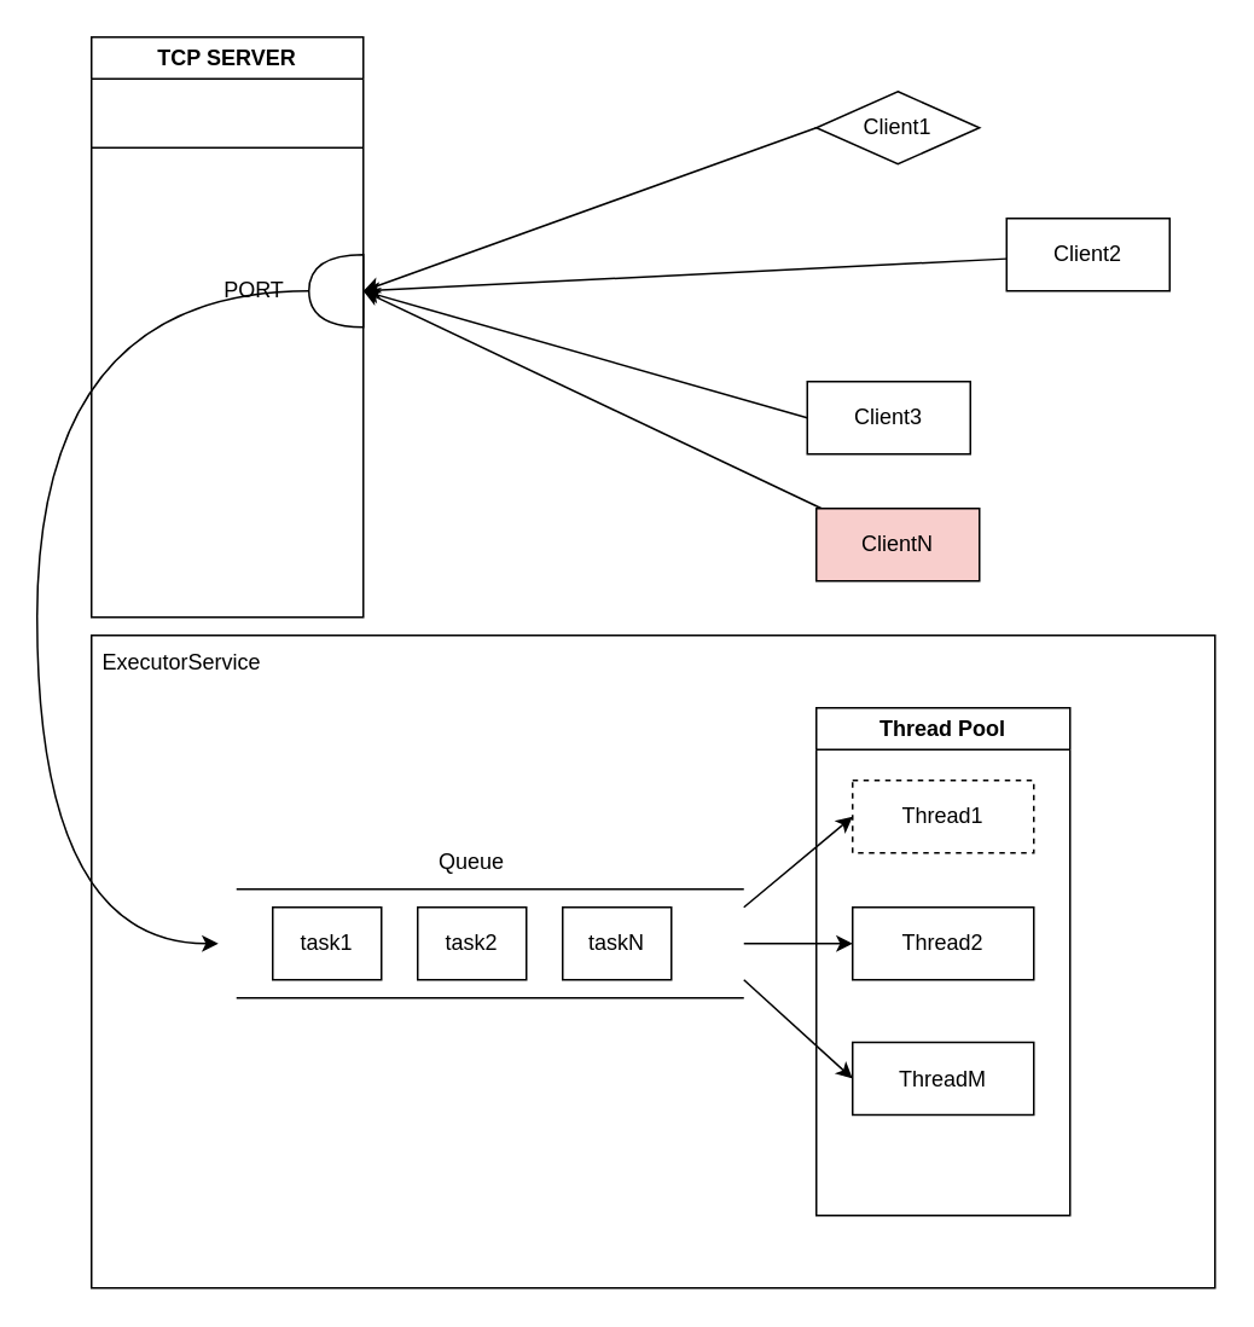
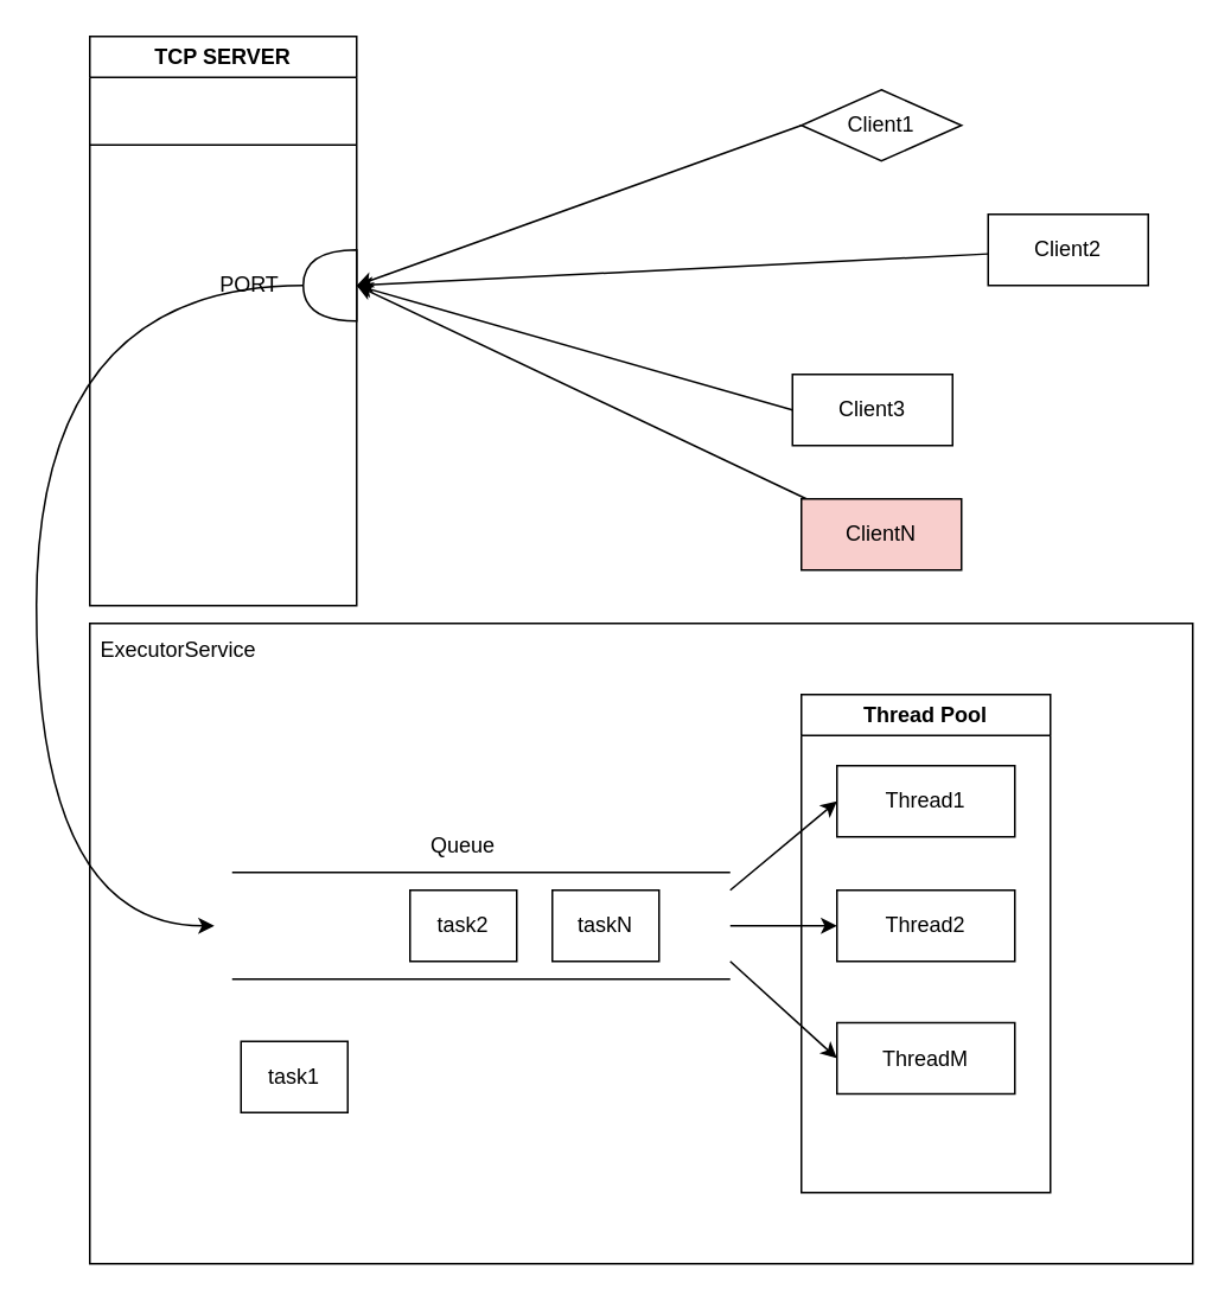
- <mxCell id="23" value="Thread1" style="rounded=0;whiteSpace=wrap;html=1;dashed=1;" vertex="1" parent="22"><mxGeometry x="20" y="40" width="100" height="40" as="geometry" /></mxCell>
+ <mxCell id="23" value="Thread1" style="rounded=0;whiteSpace=wrap;html=1;" vertex="1" parent="22"><mxGeometry x="20" y="40" width="100" height="40" as="geometry" /></mxCell>
- <mxCell id="18" value="task1" style="rounded=0;whiteSpace=wrap;html=1;" vertex="1" parent="1"><mxGeometry x="150" y="500" width="60" height="40" as="geometry" /></mxCell>
+ <mxCell id="18" value="task1" style="rounded=0;whiteSpace=wrap;html=1;" vertex="1" parent="1"><mxGeometry x="135" y="585" width="60" height="40" as="geometry" /></mxCell>
